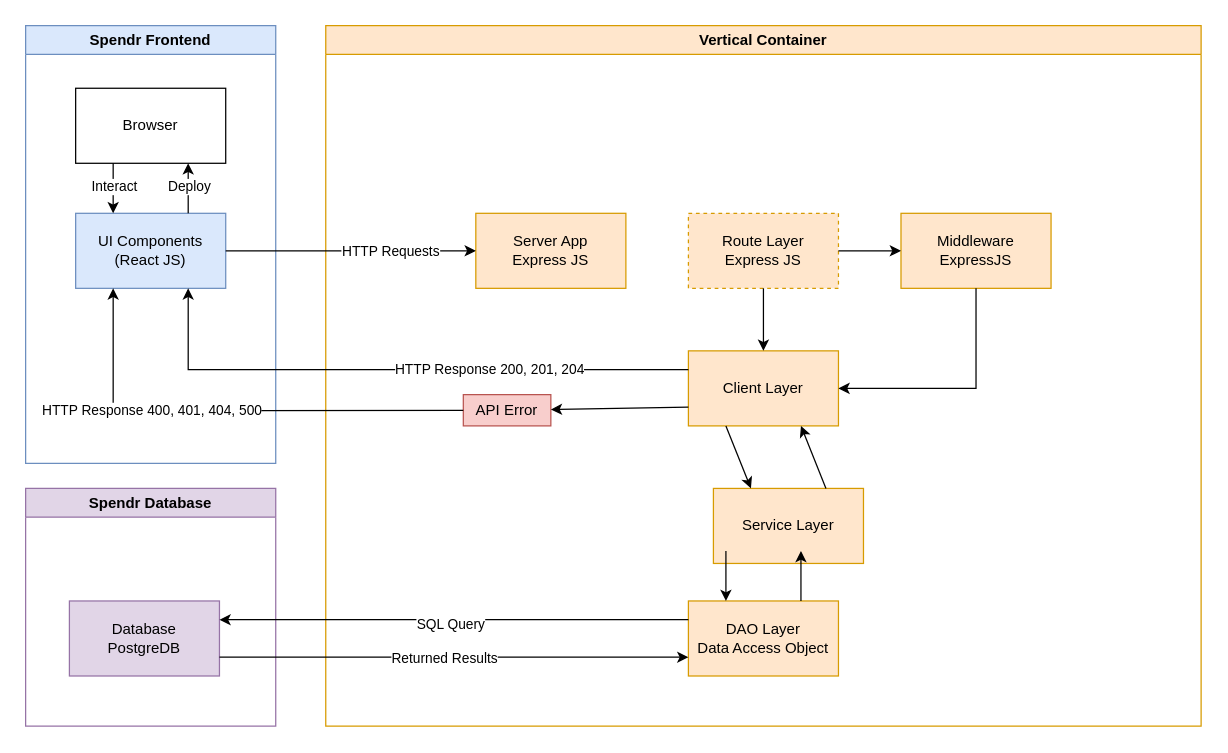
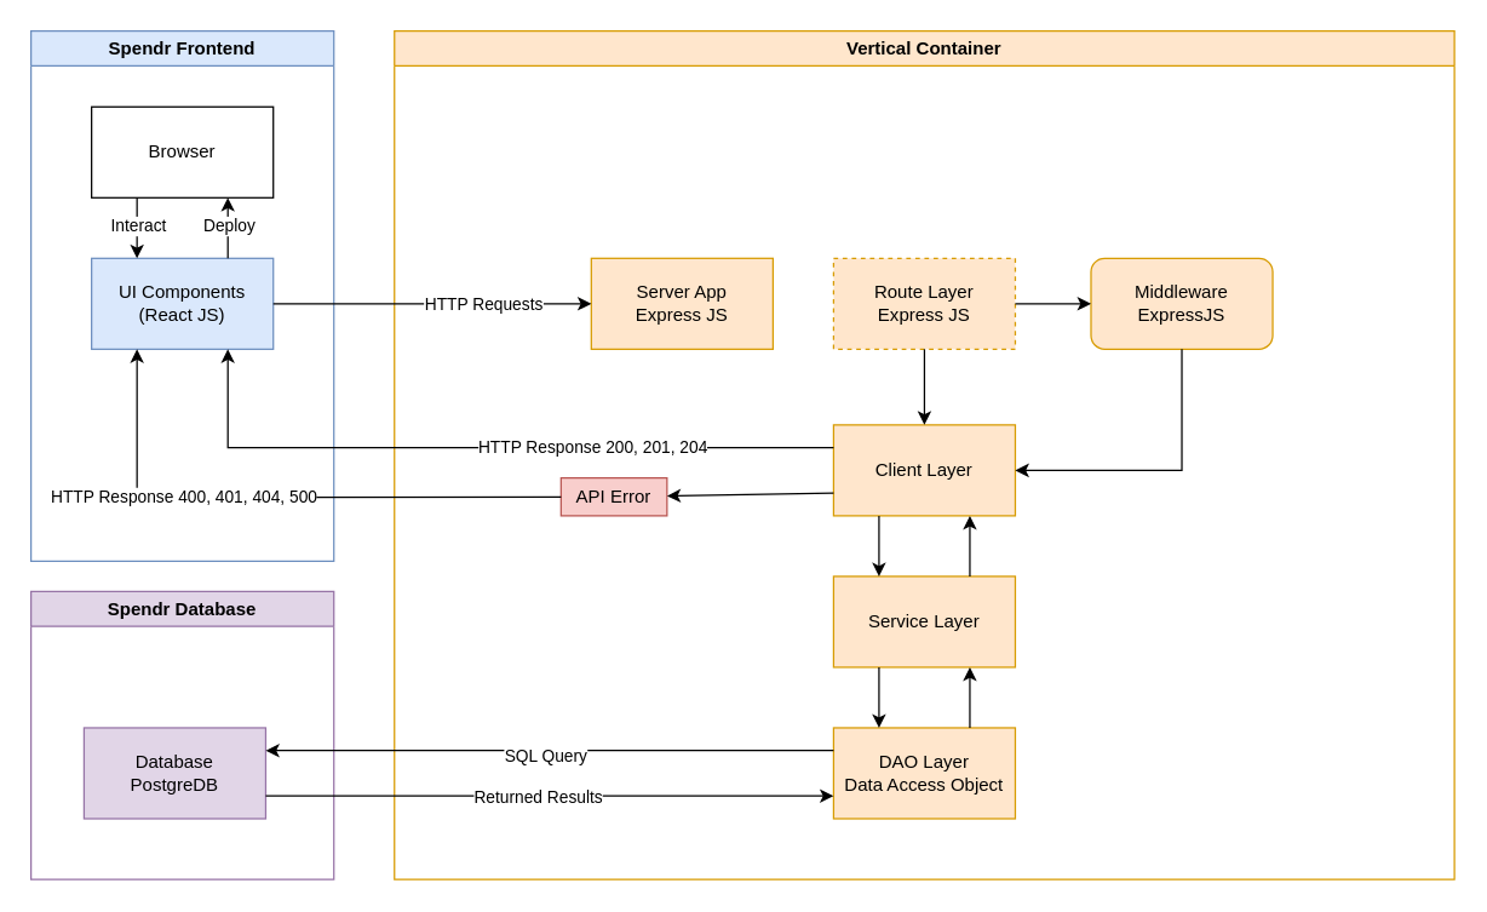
- <mxCell id="12" value="&lt;div&gt;Server App&lt;/div&gt;&lt;div&gt;Express JS&lt;br&gt;&lt;/div&gt;" style="rounded=0;whiteSpace=wrap;html=1;fillColor=#ffe6cc;strokeColor=#d79b00;" vertex="1" parent="11"><mxGeometry x="120" y="150" width="120" height="60" as="geometry" /></mxCell>
+ <mxCell id="12" value="&lt;div&gt;Server App&lt;/div&gt;&lt;div&gt;Express JS&lt;br&gt;&lt;/div&gt;" style="rounded=0;whiteSpace=wrap;html=1;fillColor=#ffe6cc;strokeColor=#d79b00;" vertex="1" parent="11"><mxGeometry x="130" y="150" width="120" height="60" as="geometry" /></mxCell>
- <mxCell id="14" value="&lt;div&gt;Middleware&lt;/div&gt;&lt;div&gt;ExpressJS&lt;br&gt;&lt;/div&gt;" style="rounded=0;whiteSpace=wrap;html=1;fillColor=#ffe6cc;strokeColor=#d79b00;" vertex="1" parent="11"><mxGeometry x="460" y="150" width="120" height="60" as="geometry" /></mxCell>
+ <mxCell id="14" value="&lt;div&gt;Middleware&lt;/div&gt;&lt;div&gt;ExpressJS&lt;br&gt;&lt;/div&gt;" style="whiteSpace=wrap;html=1;fillColor=#ffe6cc;strokeColor=#d79b00;rounded=1;" vertex="1" parent="11"><mxGeometry x="460" y="150" width="120" height="60" as="geometry" /></mxCell>
- <mxCell id="21" value="Service Layer" style="rounded=0;whiteSpace=wrap;html=1;fillColor=#ffe6cc;strokeColor=#d79b00;" vertex="1" parent="11"><mxGeometry x="310" y="370" width="120" height="60" as="geometry" /></mxCell>
+ <mxCell id="21" value="Service Layer" style="rounded=0;whiteSpace=wrap;html=1;fillColor=#ffe6cc;strokeColor=#d79b00;" vertex="1" parent="11"><mxGeometry x="290" y="360" width="120" height="60" as="geometry" /></mxCell>
